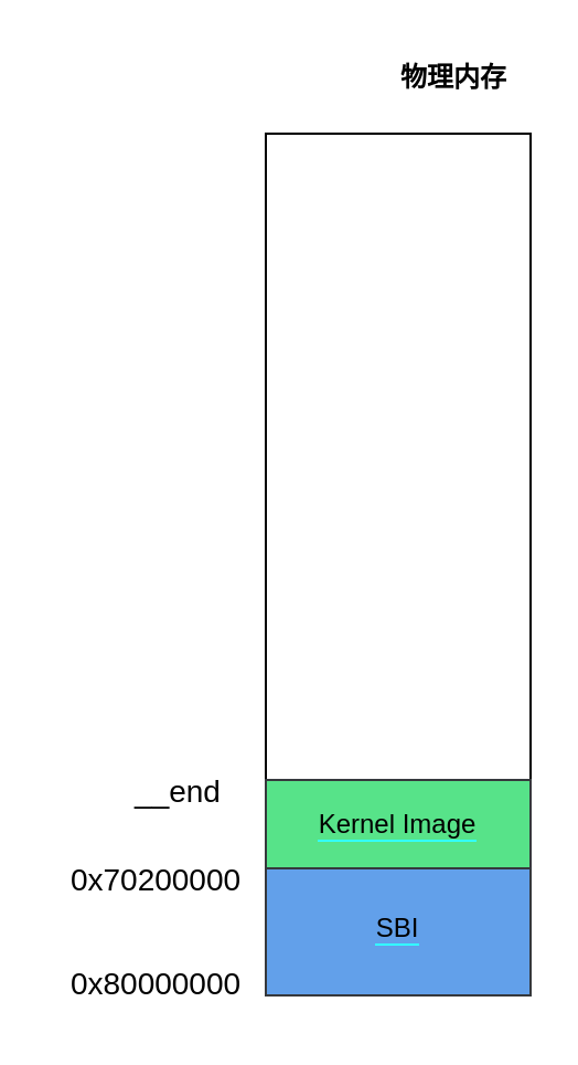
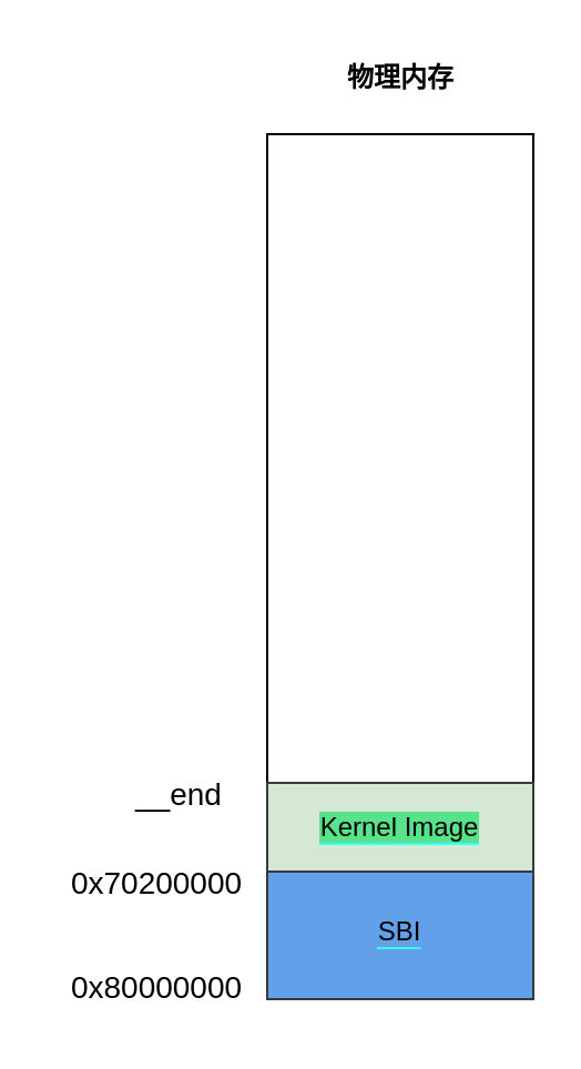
- <mxCell id="4" value="&lt;b&gt;物理内存&lt;/b&gt;" style="text;html=1;align=center;verticalAlign=middle;resizable=0;points=[];autosize=1;strokeColor=none;fillColor=none;" vertex="1" parent="1"><mxGeometry x="170" y="20" width="70" height="30" as="geometry" /></mxCell>
+ <mxCell id="4" value="&lt;b&gt;物理内存&lt;/b&gt;" style="text;html=1;align=center;verticalAlign=middle;resizable=0;points=[];autosize=1;strokeColor=none;fillColor=none;" vertex="1" parent="1"><mxGeometry x="145" y="20" width="70" height="30" as="geometry" /></mxCell>
- <mxCell id="7" value="&lt;span style=&quot;background-color: rgb(87, 227, 137);&quot;&gt;Kernel Image&lt;/span&gt;" style="rounded=0;whiteSpace=wrap;html=1;labelBackgroundColor=#33FFFF;fillColor=#57e389;strokeColor=#36393d;" vertex="1" parent="1"><mxGeometry x="120" y="352.5" width="120" height="40" as="geometry" /></mxCell>
+ <mxCell id="7" value="&lt;span style=&quot;background-color: rgb(87, 227, 137);&quot;&gt;Kernel Image&lt;/span&gt;" style="rounded=0;whiteSpace=wrap;html=1;labelBackgroundColor=#33FFFF;fillColor=#d5e8d4;strokeColor=#36393d;" vertex="1" parent="1"><mxGeometry x="120" y="352.5" width="120" height="40" as="geometry" /></mxCell>
